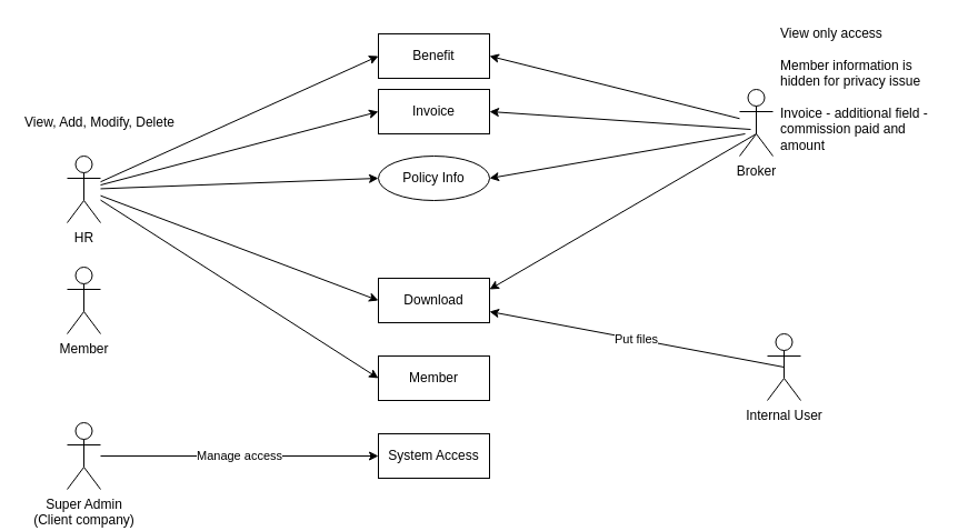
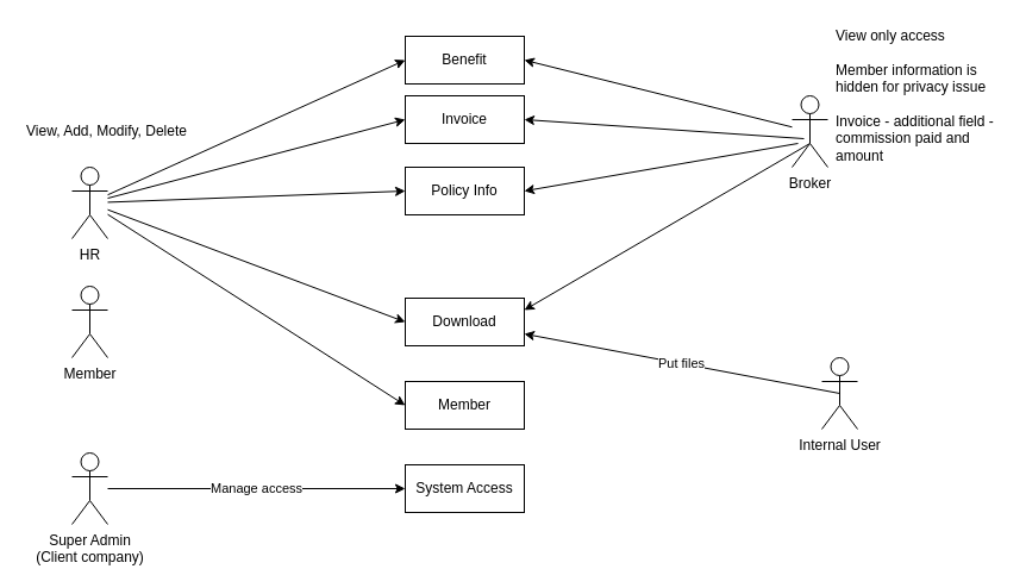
- <mxCell id="16" value="Policy Info" style="ellipse;whiteSpace=wrap;html=1;" parent="1" vertex="1"><mxGeometry x="340" y="140" width="100" height="40" as="geometry" /></mxCell>
+ <mxCell id="16" value="Policy Info" style="rounded=0;whiteSpace=wrap;html=1;" parent="1" vertex="1"><mxGeometry x="340" y="140" width="100" height="40" as="geometry" /></mxCell>
